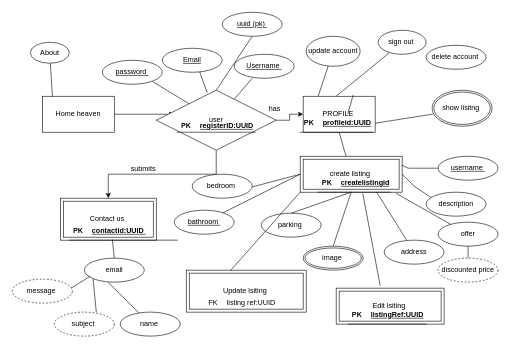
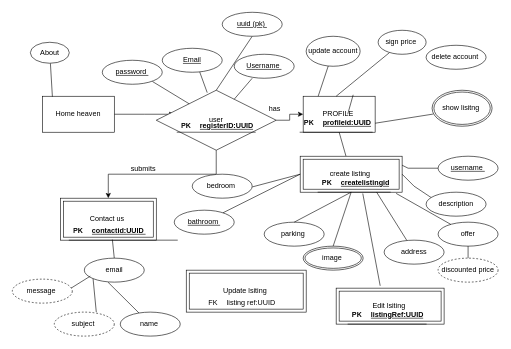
- <mxCell id="17" value="sign out&amp;nbsp;" style="ellipse;whiteSpace=wrap;html=1;" vertex="1" parent="1"><mxGeometry x="630" y="50" width="80" height="40" as="geometry" /></mxCell>
+ <mxCell id="17" value="sign price&amp;nbsp;" style="ellipse;whiteSpace=wrap;html=1;" vertex="1" parent="1"><mxGeometry x="630" y="50" width="80" height="40" as="geometry" /></mxCell>
- <mxCell id="28" value="parking&amp;nbsp;" style="ellipse;whiteSpace=wrap;html=1;align=center;" vertex="1" parent="1"><mxGeometry x="435" y="355" width="100" height="40" as="geometry" /></mxCell>
+ <mxCell id="28" value="parking&amp;nbsp;" style="ellipse;whiteSpace=wrap;html=1;align=center;" vertex="1" parent="1"><mxGeometry x="440" y="370" width="100" height="40" as="geometry" /></mxCell>
- <mxCell id="40" value="" style="endArrow=none;html=1;rounded=0;exitX=0.368;exitY=0.014;exitDx=0;exitDy=0;exitPerimeter=0;entryX=0;entryY=1;entryDx=0;entryDy=0;" edge="1" parent="1" source="39" target="22"><mxGeometry relative="1" as="geometry"><mxPoint x="350" y="310" as="sourcePoint" /><mxPoint x="510" y="310" as="targetPoint" /></mxGeometry></mxCell>
